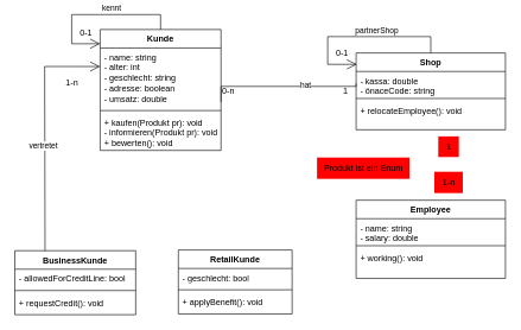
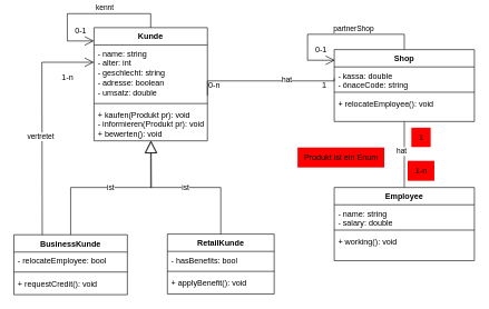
+ <mxCell id="33" value="" style="endArrow=none;html=1;edgeStyle=orthogonalEdgeStyle;rounded=0;" parent="1" source="11" target="29" edge="1"><mxGeometry relative="1" as="geometry"><mxPoint x="610" y="171" as="sourcePoint" /><mxPoint x="810" y="179" as="targetPoint" /><Array as="points" /></mxGeometry></mxCell>
+ <mxCell id="34" value="hat" style="edgeLabel;html=1;align=center;verticalAlign=middle;resizable=0;points=[];" parent="33" vertex="1" connectable="0"><mxGeometry x="0.299" y="2" relative="1" as="geometry"><mxPoint x="-7" y="-20" as="offset" /></mxGeometry></mxCell>
+ <mxCell id="10" value="ist" style="endArrow=block;endSize=16;endFill=0;html=1;rounded=0;exitX=0.5;exitY=0;exitDx=0;exitDy=0;" parent="1" source="6" target="2" edge="1"><mxGeometry width="160" relative="1" as="geometry"><mxPoint x="100" y="311" as="sourcePoint" /><mxPoint x="228.8" y="240.996" as="targetPoint" /><Array as="points"><mxPoint x="105" y="281" /><mxPoint x="160" y="281" /><mxPoint x="226" y="281" /></Array></mxGeometry></mxCell>
+ <mxCell id="19" value="ist" style="endArrow=block;endSize=16;endFill=0;html=1;rounded=0;exitX=0.5;exitY=0;exitDx=0;exitDy=0;" parent="1" source="15" target="2" edge="1"><mxGeometry width="160" relative="1" as="geometry"><mxPoint x="330" y="310" as="sourcePoint" /><mxPoint x="456" y="205" as="targetPoint" /><Array as="points"><mxPoint x="330" y="281" /><mxPoint x="225" y="281" /></Array></mxGeometry></mxCell>
- <mxCell id="16" value="- geschlecht: bool" style="text;strokeColor=none;fillColor=none;align=left;verticalAlign=top;spacingLeft=4;spacingRight=4;overflow=hidden;rotatable=0;points=[[0,0.5],[1,0.5]];portConstraint=eastwest;whiteSpace=wrap;html=1;" parent="15" vertex="1"><mxGeometry y="26" width="160" height="26" as="geometry" /></mxCell>
+ <mxCell id="16" value="- hasBenefits: bool" style="text;strokeColor=none;fillColor=none;align=left;verticalAlign=top;spacingLeft=4;spacingRight=4;overflow=hidden;rotatable=0;points=[[0,0.5],[1,0.5]];portConstraint=eastwest;whiteSpace=wrap;html=1;" parent="15" vertex="1"><mxGeometry y="26" width="160" height="26" as="geometry" /></mxCell>
- <mxCell id="7" value="- allowedForCreditLine: bool" style="text;strokeColor=none;fillColor=none;align=left;verticalAlign=top;spacingLeft=4;spacingRight=4;overflow=hidden;rotatable=0;points=[[0,0.5],[1,0.5]];portConstraint=eastwest;whiteSpace=wrap;html=1;" parent="6" vertex="1"><mxGeometry y="26" width="170" height="26" as="geometry" /></mxCell>
+ <mxCell id="7" value="- relocateEmployee: bool" style="text;strokeColor=none;fillColor=none;align=left;verticalAlign=top;spacingLeft=4;spacingRight=4;overflow=hidden;rotatable=0;points=[[0,0.5],[1,0.5]];portConstraint=eastwest;whiteSpace=wrap;html=1;" parent="6" vertex="1"><mxGeometry y="26" width="170" height="26" as="geometry" /></mxCell>
